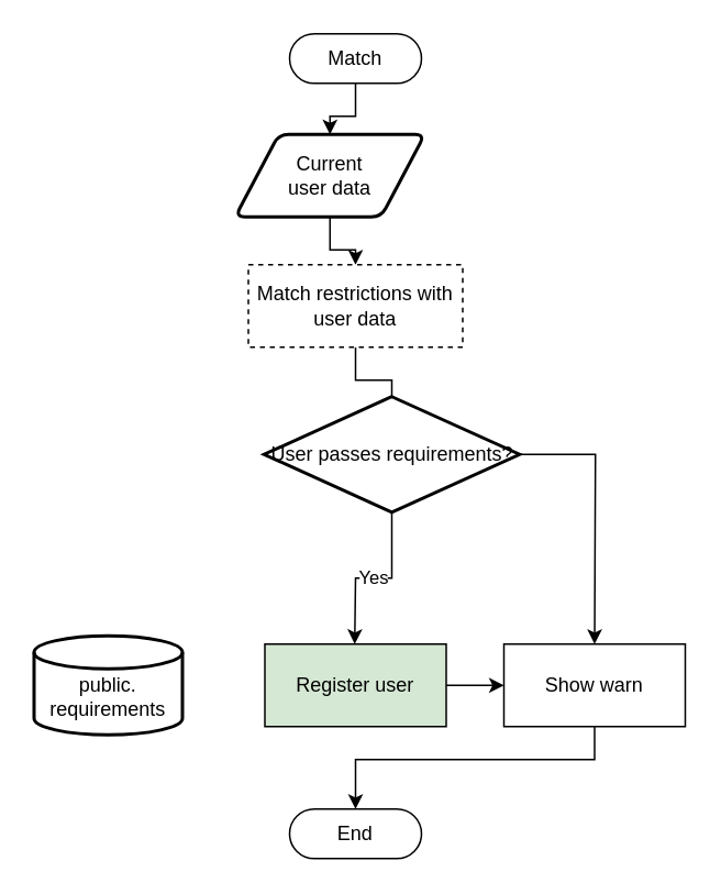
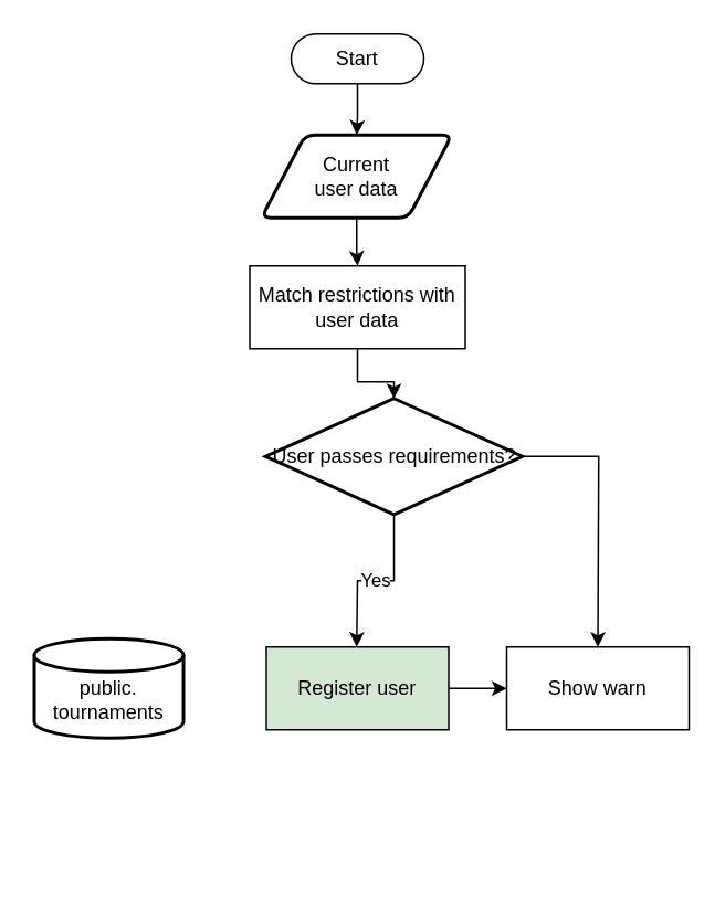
- <mxCell id="3" value="Match" style="html=1;dashed=0;whiteSpace=wrap;shape=mxgraph.dfd.start" vertex="1" parent="1"><mxGeometry x="175" y="20" width="80" height="30" as="geometry" /></mxCell>
+ <mxCell id="3" value="Start" style="html=1;dashed=0;whiteSpace=wrap;shape=mxgraph.dfd.start" vertex="1" parent="1"><mxGeometry x="175" y="20" width="80" height="30" as="geometry" /></mxCell>
- <mxCell id="5" value="Current&lt;div&gt;user data&lt;/div&gt;" style="shape=parallelogram;html=1;strokeWidth=2;perimeter=parallelogramPerimeter;whiteSpace=wrap;rounded=1;arcSize=12;size=0.23;" vertex="1" parent="1"><mxGeometry x="142" y="81" width="115" height="50" as="geometry" /></mxCell>
+ <mxCell id="5" value="Current&lt;div&gt;user data&lt;/div&gt;" style="shape=parallelogram;html=1;strokeWidth=2;perimeter=parallelogramPerimeter;whiteSpace=wrap;rounded=1;arcSize=12;size=0.23;" vertex="1" parent="1"><mxGeometry x="157" y="81" width="115" height="50" as="geometry" /></mxCell>
- <mxCell id="7" value="Match restrictions with user data" style="html=1;dashed=1;whiteSpace=wrap;" vertex="1" parent="1"><mxGeometry x="150" y="160" width="130" height="50" as="geometry" /></mxCell>
+ <mxCell id="7" value="Match restrictions with user data" style="html=1;dashed=0;whiteSpace=wrap;" vertex="1" parent="1"><mxGeometry x="150" y="160" width="130" height="50" as="geometry" /></mxCell>
- <mxCell id="6" style="edgeStyle=orthogonalEdgeStyle;rounded=0;orthogonalLoop=1;jettySize=auto;html=1;endArrow=none;" edge="1" parent="1" source="7" target="10"><mxGeometry relative="1" as="geometry" /></mxCell>
+ <mxCell id="6" style="edgeStyle=orthogonalEdgeStyle;rounded=0;orthogonalLoop=1;jettySize=auto;html=1;" edge="1" parent="1" source="7" target="10"><mxGeometry relative="1" as="geometry" /></mxCell>
- <mxCell id="16" value="&lt;div&gt;&lt;br&gt;&lt;/div&gt;&lt;div&gt;public.&lt;/div&gt;&lt;div&gt;requirements&lt;/div&gt;" style="strokeWidth=2;html=1;shape=mxgraph.flowchart.database;whiteSpace=wrap;" vertex="1" parent="1"><mxGeometry x="20" y="385" width="90" height="60" as="geometry" /></mxCell>
+ <mxCell id="16" value="&lt;div&gt;&lt;br&gt;&lt;/div&gt;&lt;div&gt;public.&lt;/div&gt;&lt;div&gt;tournaments&lt;/div&gt;" style="strokeWidth=2;html=1;shape=mxgraph.flowchart.database;whiteSpace=wrap;" vertex="1" parent="1"><mxGeometry x="20" y="385" width="90" height="60" as="geometry" /></mxCell>
- <mxCell id="15" style="edgeStyle=orthogonalEdgeStyle;rounded=0;orthogonalLoop=1;jettySize=auto;html=1;entryX=0.5;entryY=0.5;entryDx=0;entryDy=-15;entryPerimeter=0;" edge="1" parent="1" source="13" target="14"><mxGeometry relative="1" as="geometry"><Array as="points"><mxPoint x="360" y="460" /><mxPoint x="215" y="460" /></Array></mxGeometry></mxCell>
- <mxCell id="14" value="End" style="html=1;dashed=0;whiteSpace=wrap;shape=mxgraph.dfd.start" vertex="1" parent="1"><mxGeometry x="175" y="490" width="80" height="30" as="geometry" /></mxCell>
